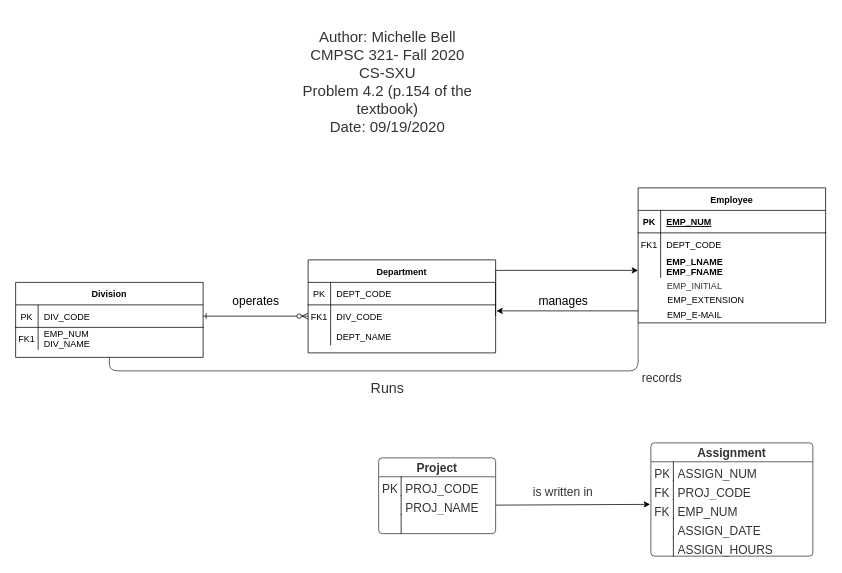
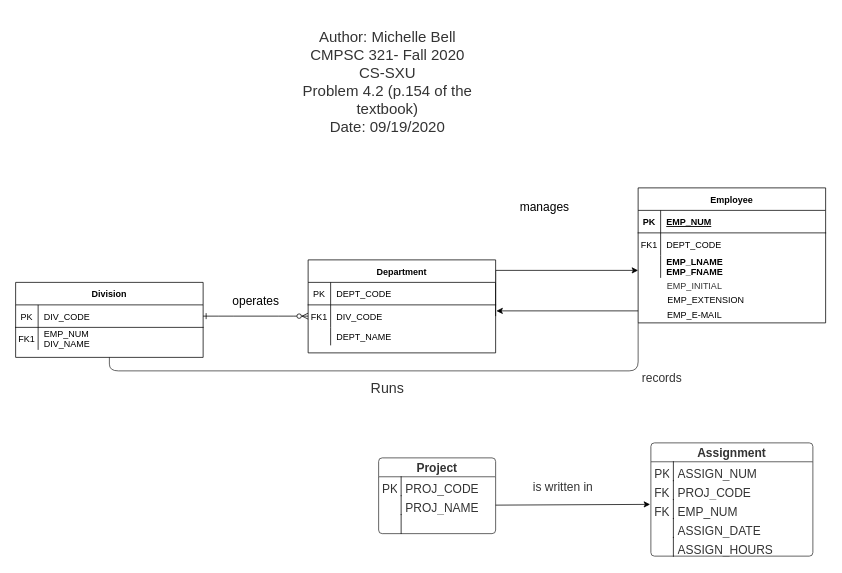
- <mxCell id="8" value="manages" style="text;html=1;resizable=0;autosize=1;align=center;verticalAlign=middle;points=[];fillColor=none;strokeColor=none;rounded=0;fontSize=16;" vertex="1" parent="1"><mxGeometry x="710" y="390" width="80" height="20" as="geometry" /></mxCell>
+ <mxCell id="8" value="manages" style="text;html=1;resizable=0;autosize=1;align=center;verticalAlign=middle;points=[];fillColor=none;strokeColor=none;rounded=0;fontSize=16;" vertex="1" parent="1"><mxGeometry x="685" y="265" width="80" height="20" as="geometry" /></mxCell>
- <mxCell id="30" value="is written in" style="html=1;whiteSpace=wrap;;fontSize=16;fontColor=#333333;align=center;spacing=3;strokeOpacity=0;fillOpacity=0;rounded=1;absoluteArcSize=1;arcSize=9.6;fillColor=#ffffff;" vertex="1" zOrder="6049" parent="1"><mxGeometry x="678" y="630" width="144" height="50" as="geometry" /></mxCell>
+ <mxCell id="30" value="is written in" style="html=1;whiteSpace=wrap;;fontSize=16;fontColor=#333333;align=center;spacing=3;strokeOpacity=0;fillOpacity=0;rounded=1;absoluteArcSize=1;arcSize=9.6;fillColor=#ffffff;" vertex="1" zOrder="6049" parent="1"><mxGeometry x="678" y="630" width="144" height="36" as="geometry" /></mxCell>
